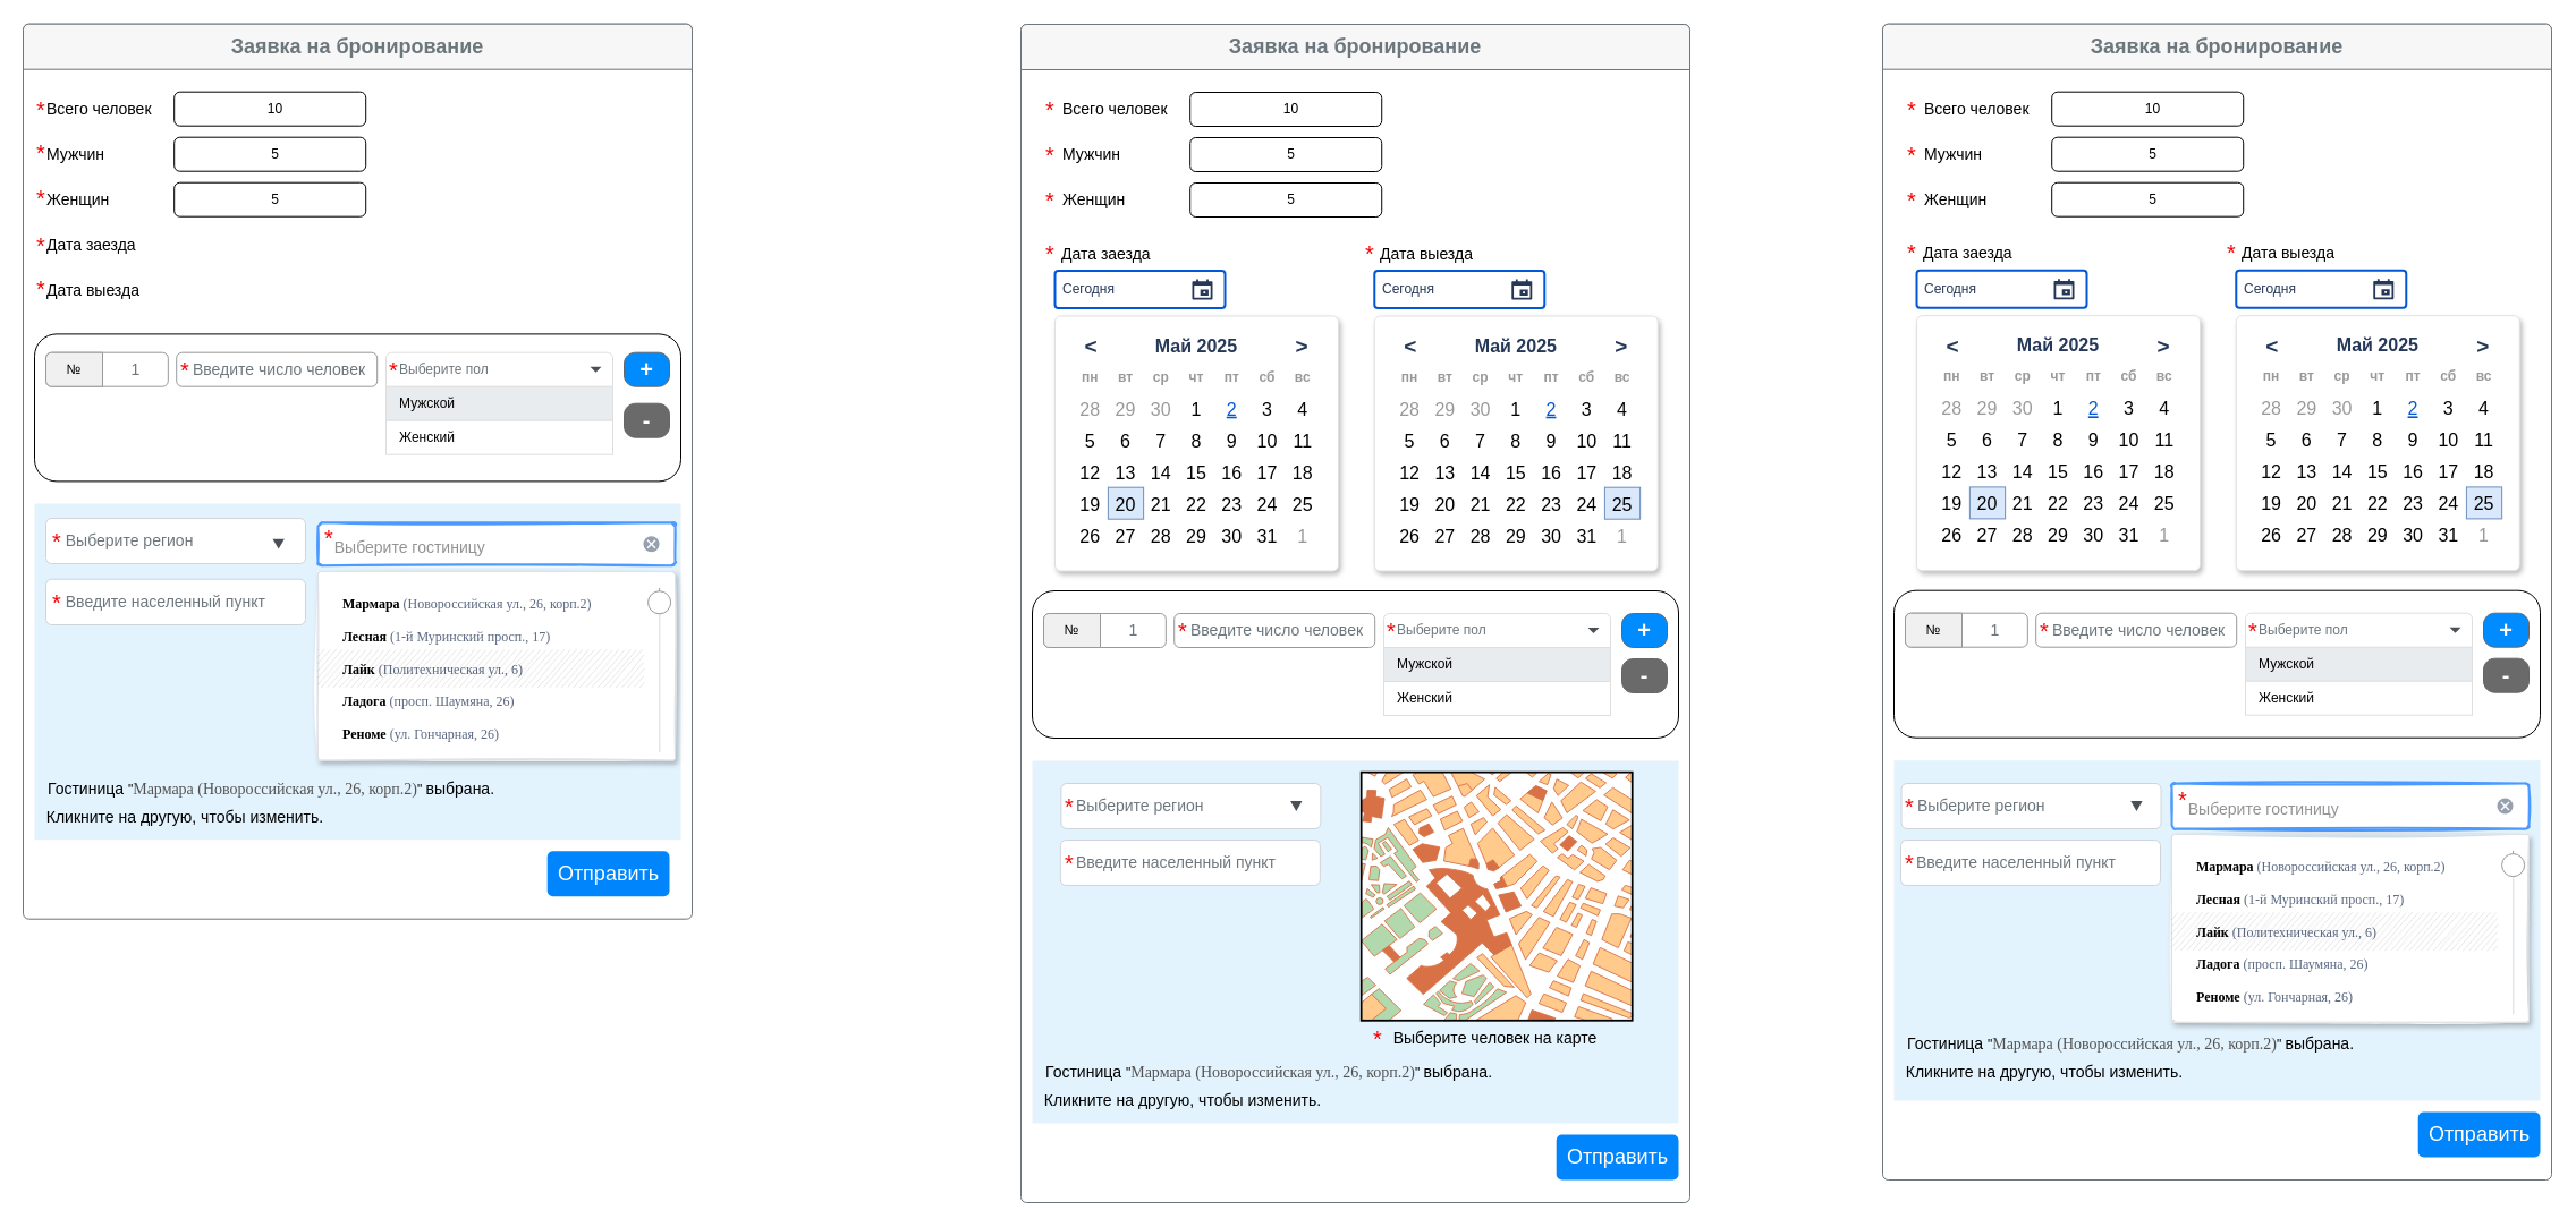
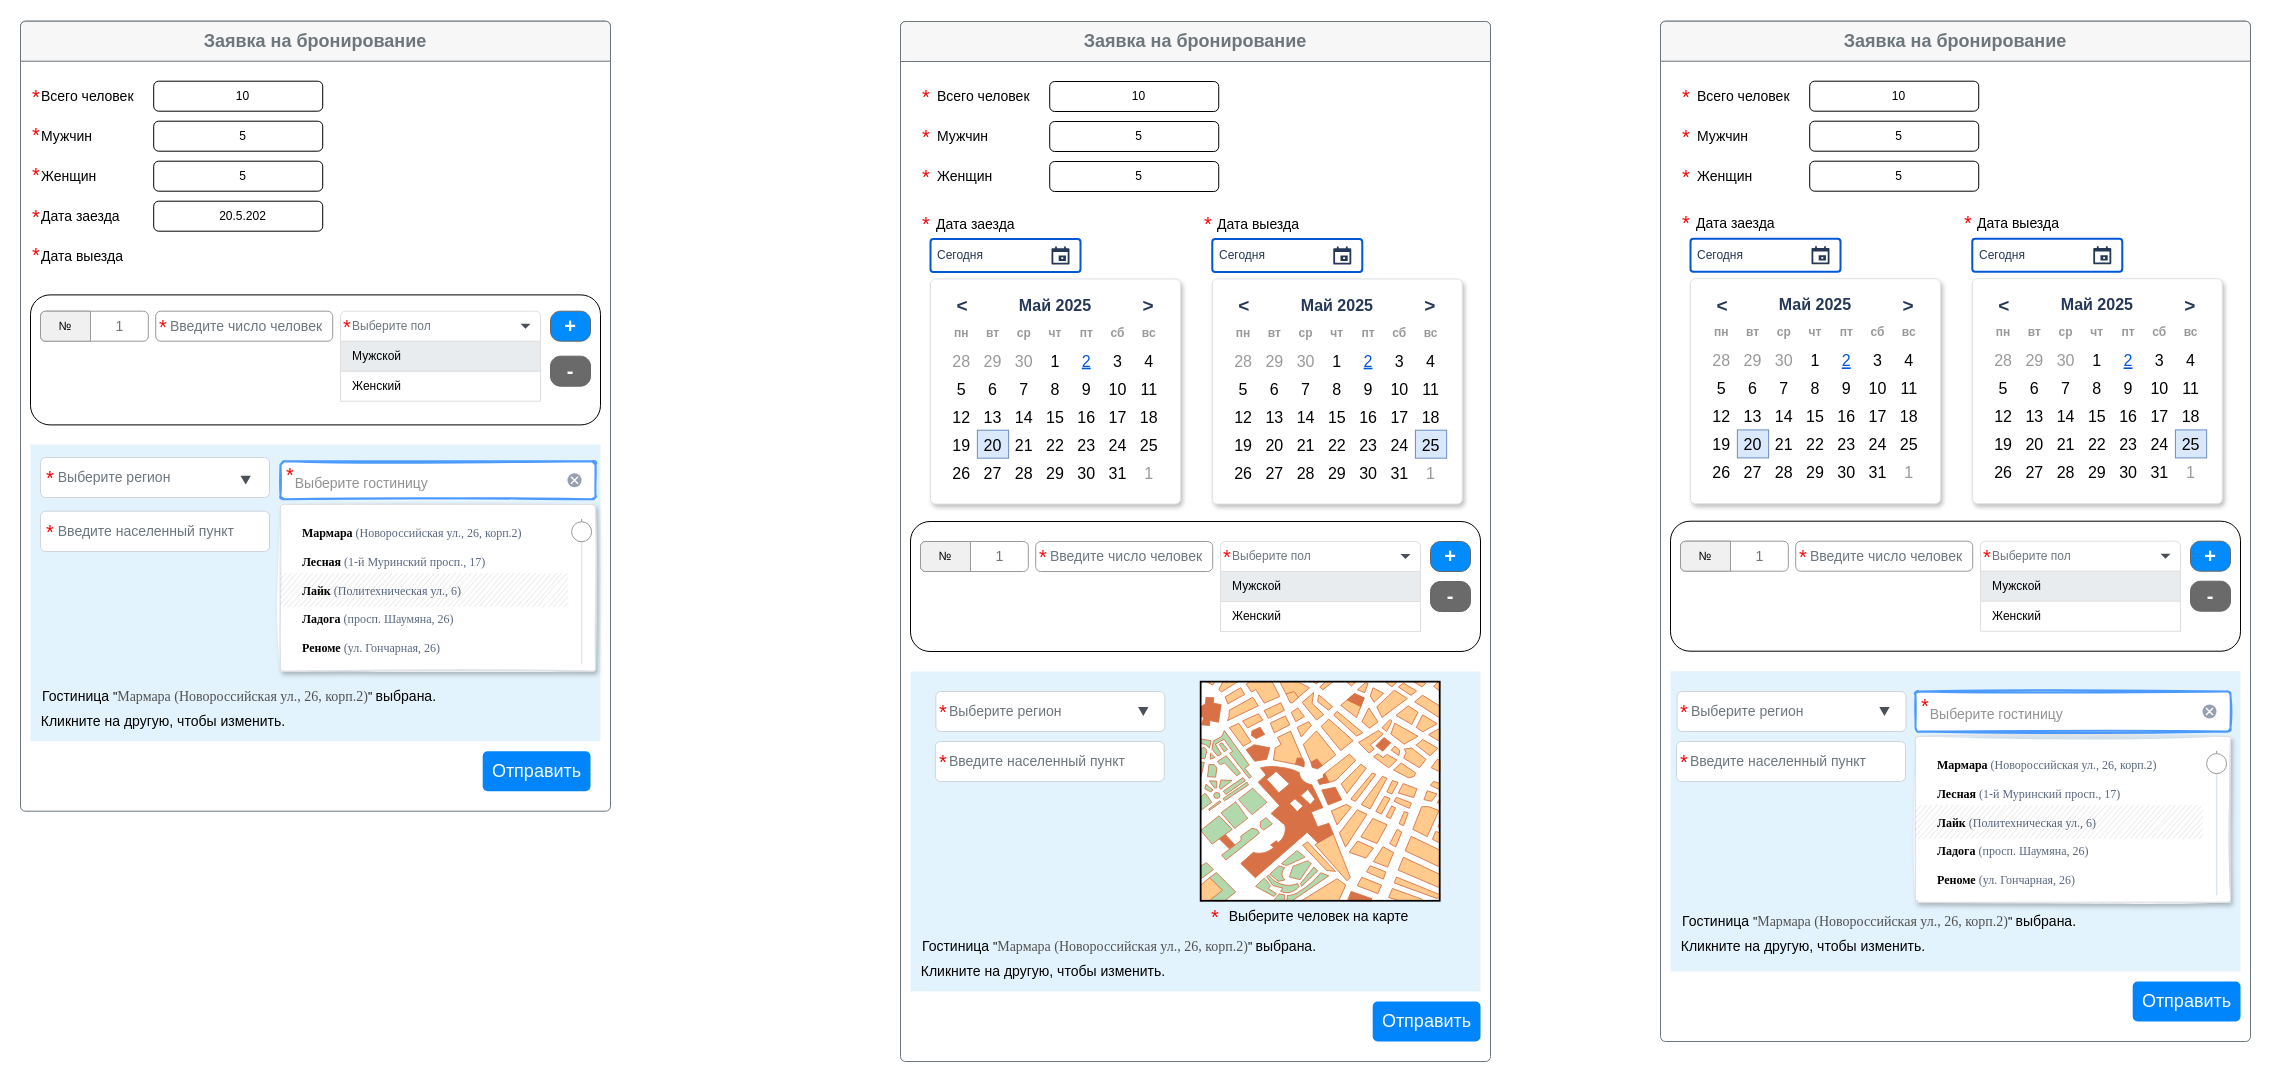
+ <mxCell id="5" value="20.5.202" style="html=1;shadow=0;dashed=0;shape=mxgraph.bootstrap.rrect;rSize=5;strokeWidth=1;whiteSpace=wrap;align=center;verticalAlign=middle;spacingLeft=10;" parent="1" vertex="1"><mxGeometry x="153.198" y="200.7" width="169.01" height="30" as="geometry" /></mxCell>
